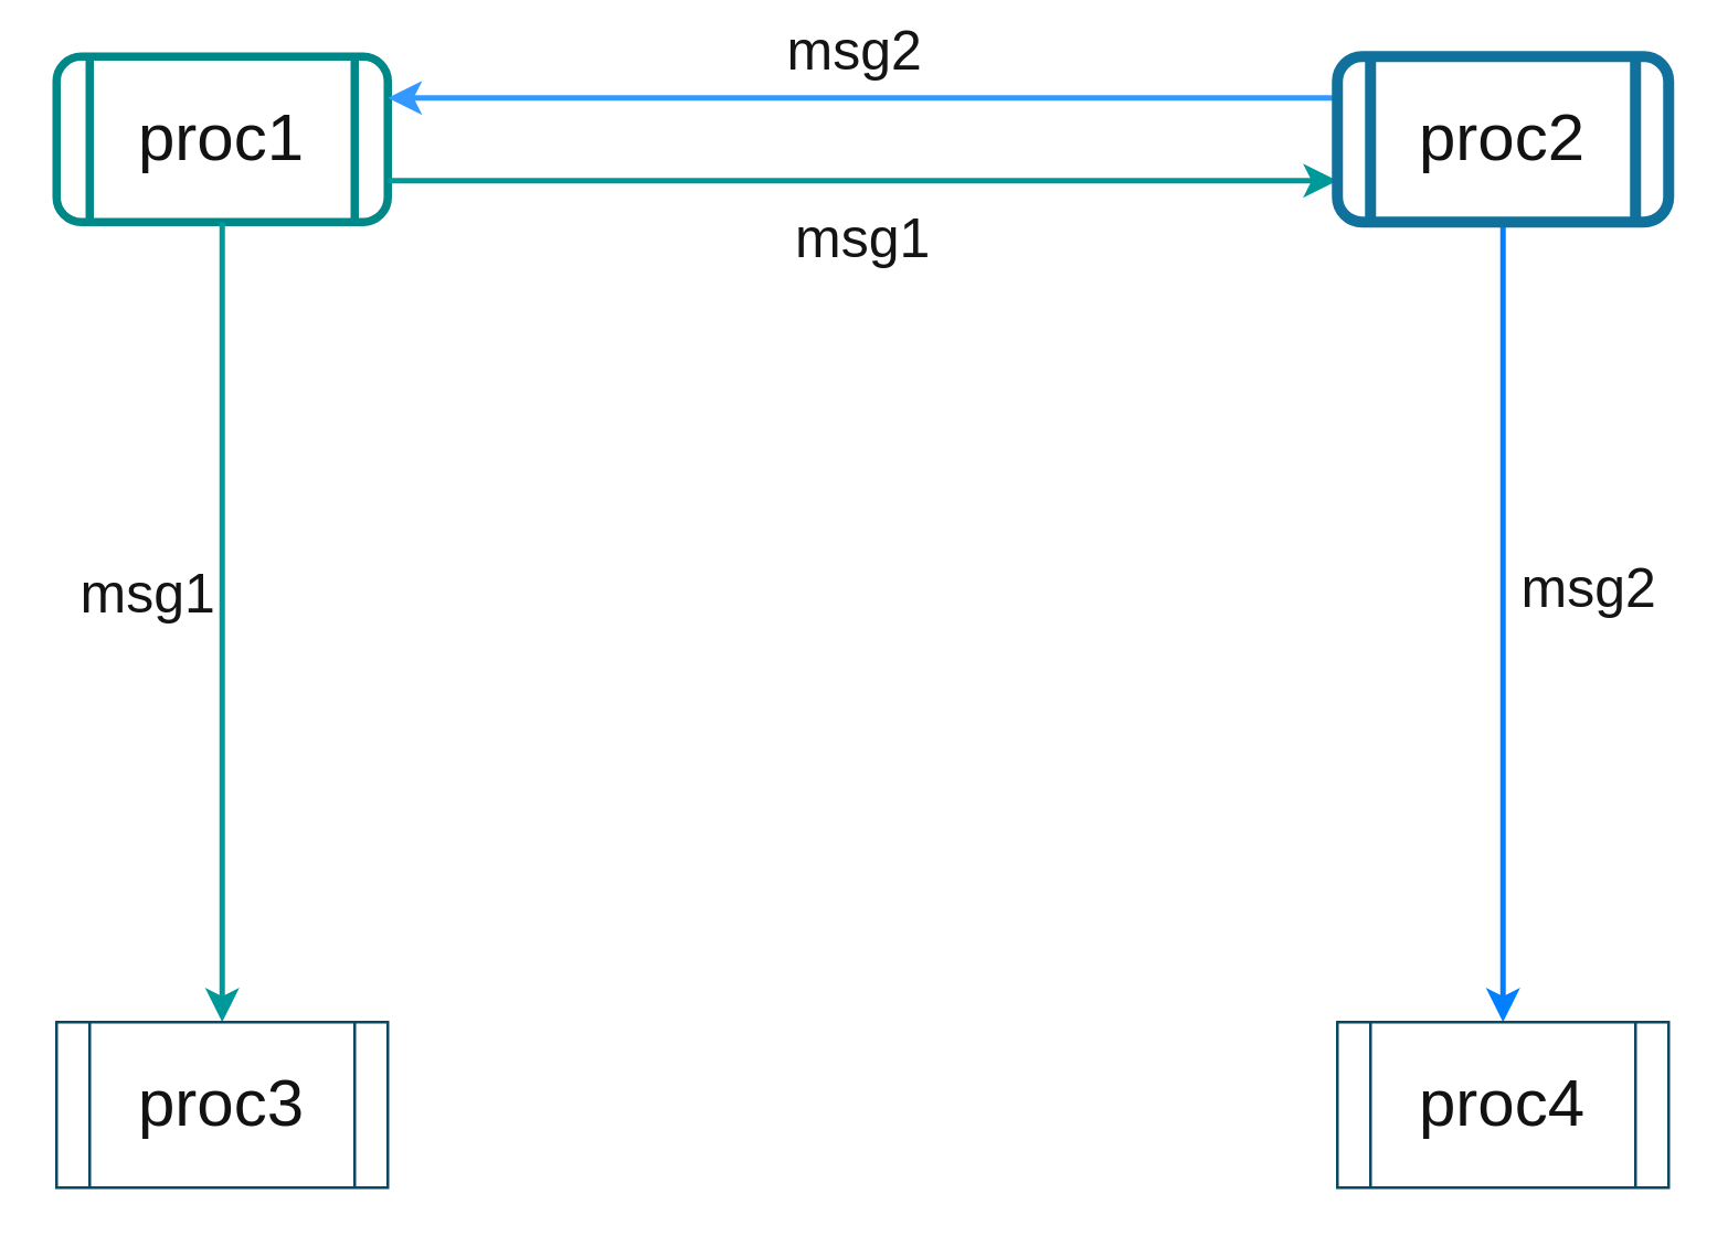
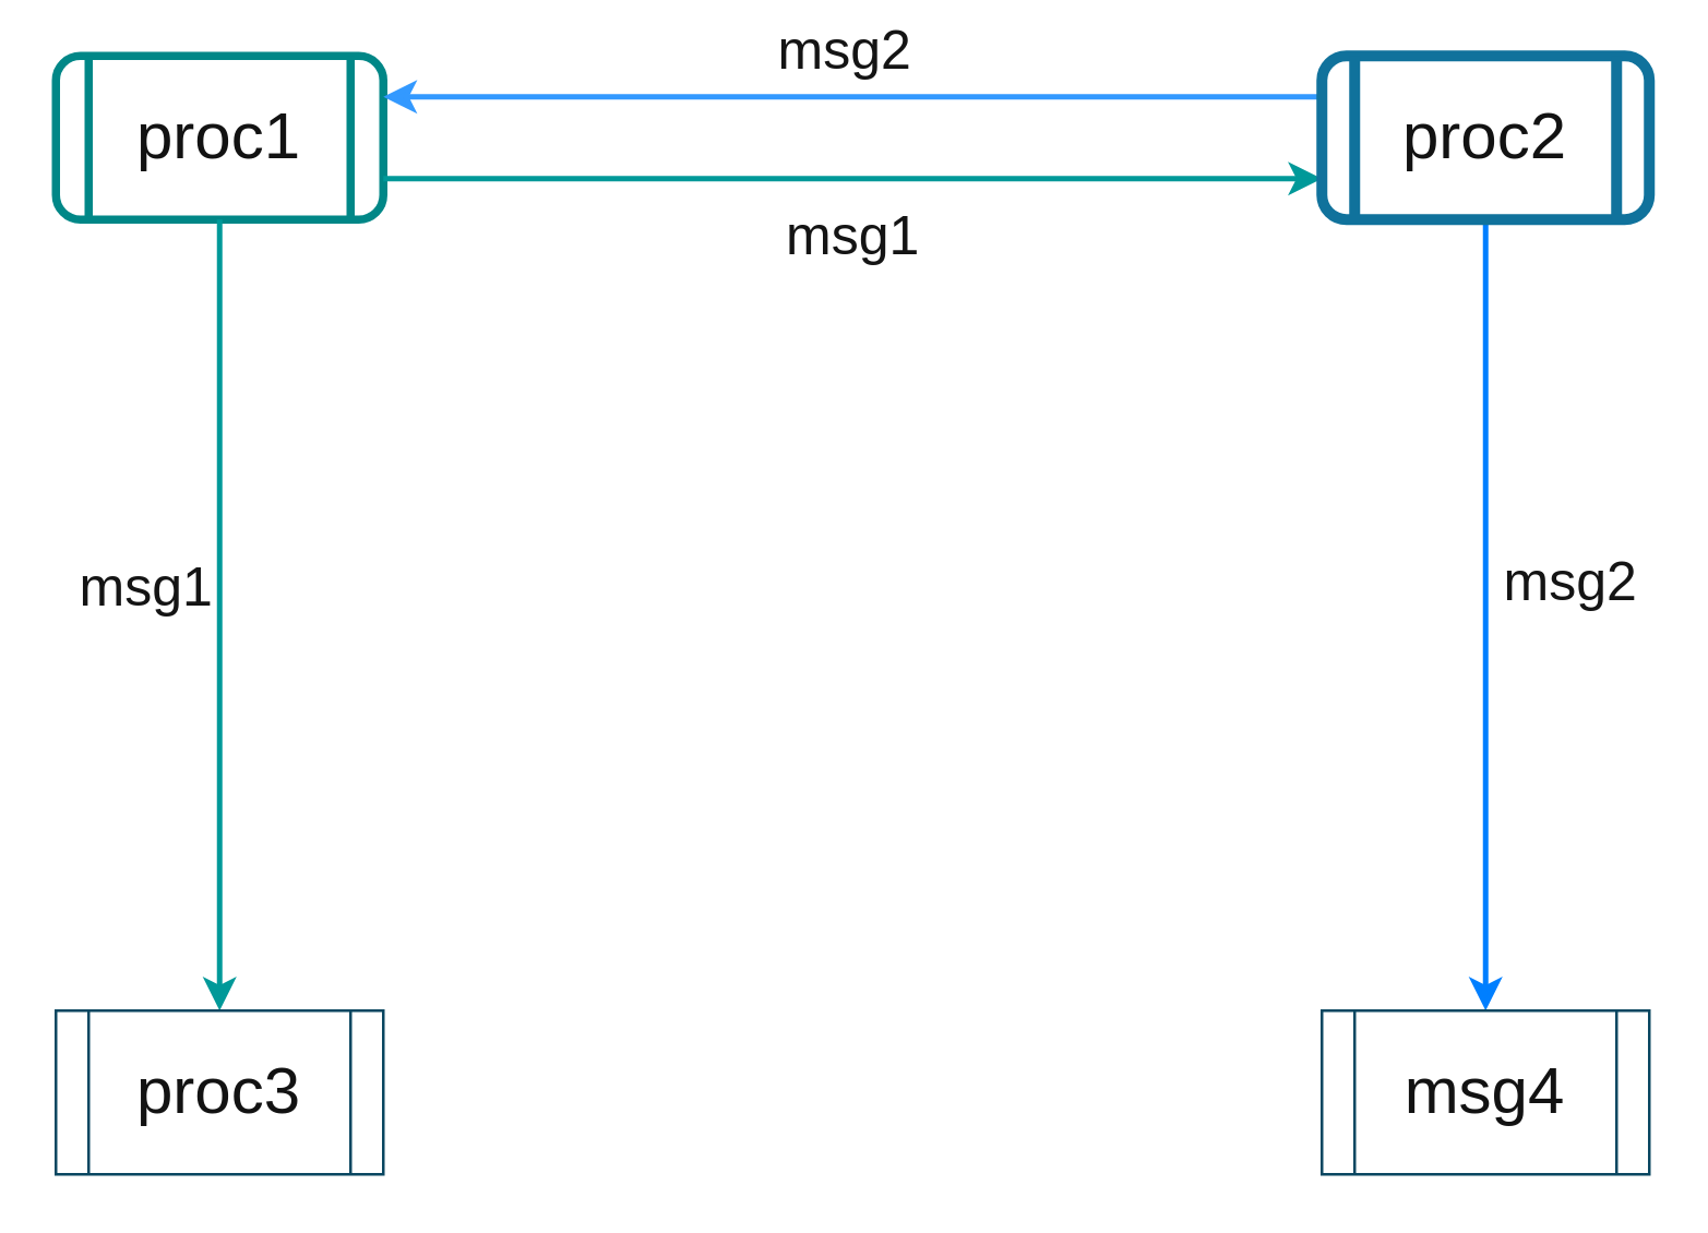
- <mxCell id="12" value="proc4" style="shape=process;whiteSpace=wrap;html=1;backgroundOutline=1;strokeColor=#0A4761;fillColor=none;fontColor=#121212;fontSize=24;" parent="1" vertex="1"><mxGeometry x="484" y="370" width="120" height="60" as="geometry" /></mxCell>
+ <mxCell id="12" value="msg4" style="shape=process;whiteSpace=wrap;html=1;backgroundOutline=1;strokeColor=#0A4761;fillColor=none;fontColor=#121212;fontSize=24;" parent="1" vertex="1"><mxGeometry x="484" y="370" width="120" height="60" as="geometry" /></mxCell>
